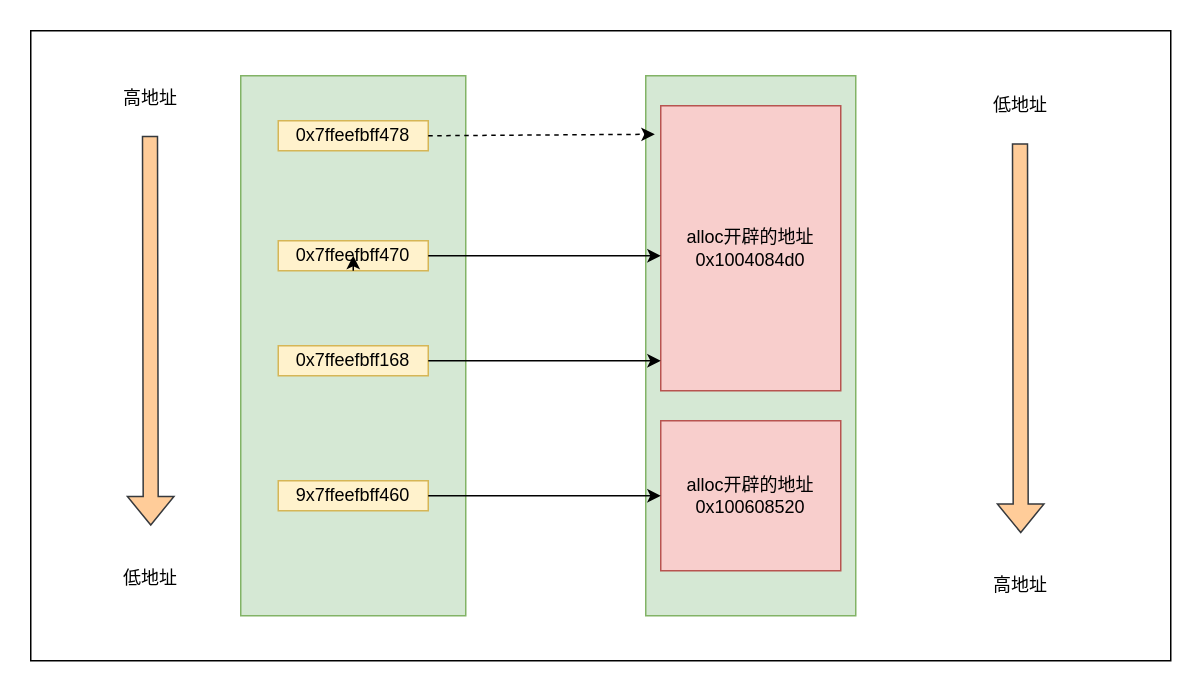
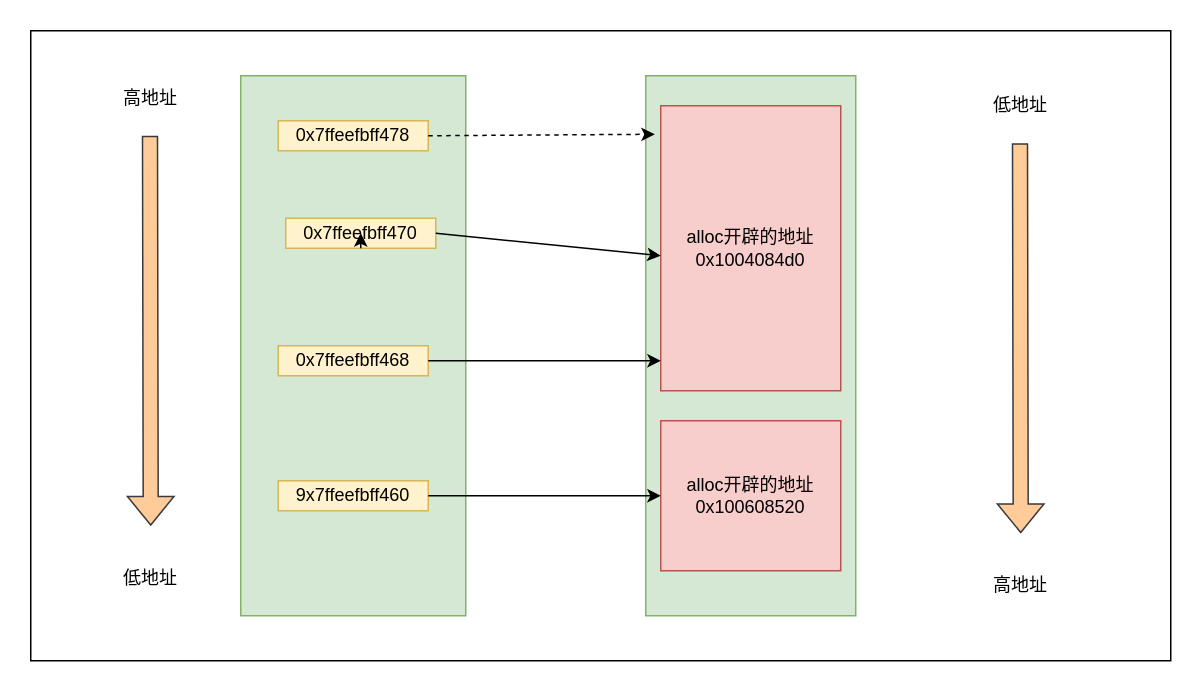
- <mxCell id="9" value="0x7ffeefbff470" style="rounded=0;whiteSpace=wrap;html=1;fillColor=#fff2cc;strokeColor=#d6b656;" vertex="1" parent="1"><mxGeometry x="185" y="160" width="100" height="20" as="geometry" /></mxCell>
+ <mxCell id="9" value="0x7ffeefbff470" style="rounded=0;whiteSpace=wrap;html=1;fillColor=#fff2cc;strokeColor=#d6b656;" vertex="1" parent="1"><mxGeometry x="190" y="145" width="100" height="20" as="geometry" /></mxCell>
- <mxCell id="10" value="0x7ffeefbff168" style="rounded=0;whiteSpace=wrap;html=1;fillColor=#fff2cc;strokeColor=#d6b656;" vertex="1" parent="1"><mxGeometry x="185" y="230" width="100" height="20" as="geometry" /></mxCell>
+ <mxCell id="10" value="0x7ffeefbff468" style="rounded=0;whiteSpace=wrap;html=1;fillColor=#fff2cc;strokeColor=#d6b656;" vertex="1" parent="1"><mxGeometry x="185" y="230" width="100" height="20" as="geometry" /></mxCell>
